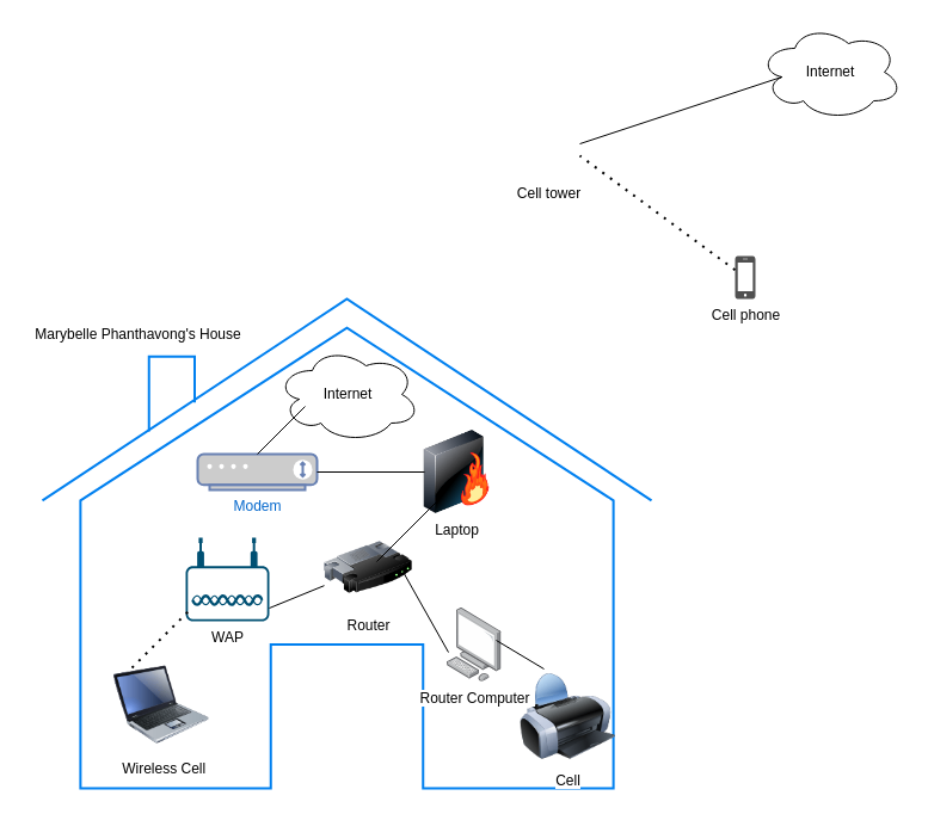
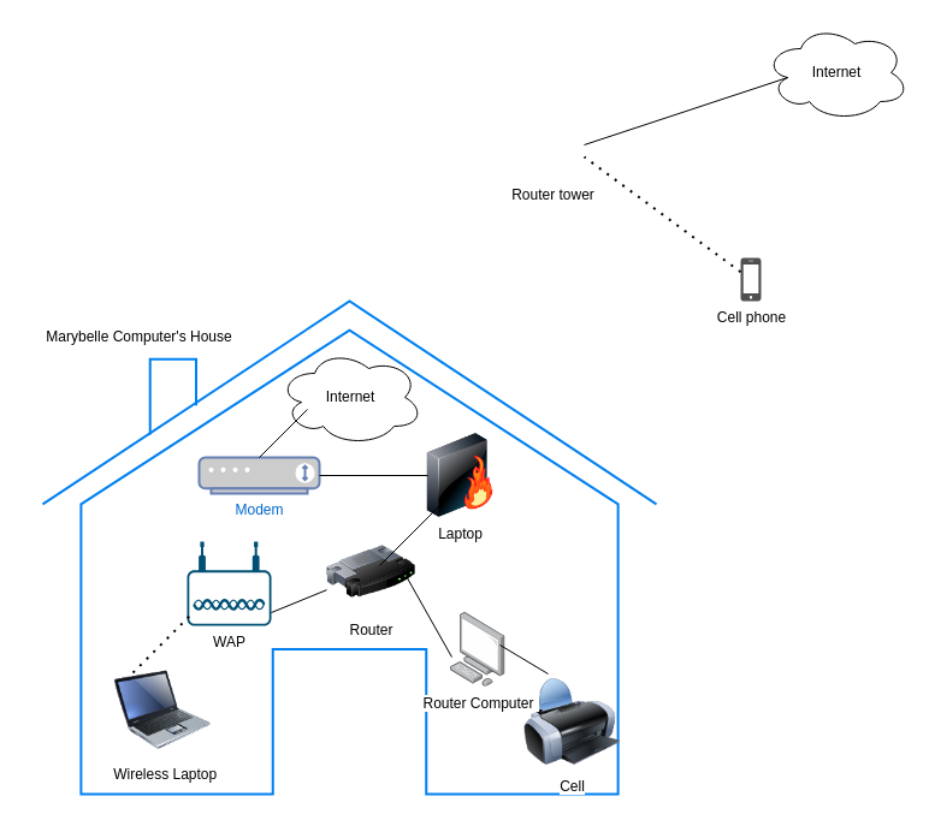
- <mxCell id="20" value="Cell tower" style="shape=image;html=1;verticalAlign=top;verticalLabelPosition=bottom;labelBackgroundColor=#ffffff;imageAspect=0;aspect=fixed;image=https://cdn2.iconfinder.com/data/icons/mobile-smart-phone/64/mobile_cell_tower_connection_3g_4g_5g-128.png" vertex="1" parent="1"><mxGeometry x="395" y="20" width="128" height="128" as="geometry" /></mxCell>
+ <mxCell id="20" value="Router tower" style="shape=image;html=1;verticalAlign=top;verticalLabelPosition=bottom;labelBackgroundColor=#ffffff;imageAspect=0;aspect=fixed;image=https://cdn2.iconfinder.com/data/icons/mobile-smart-phone/64/mobile_cell_tower_connection_3g_4g_5g-128.png" vertex="1" parent="1"><mxGeometry x="395" y="20" width="128" height="128" as="geometry" /></mxCell>
- <mxCell id="18" value="Marybelle Phanthavong's House" style="text;html=1;align=center;verticalAlign=middle;resizable=0;points=[];autosize=1;strokeColor=none;" vertex="1" parent="1"><mxGeometry x="20" y="270" width="190" height="20" as="geometry" /></mxCell>
+ <mxCell id="18" value="Marybelle Computer's House" style="text;html=1;align=center;verticalAlign=middle;resizable=0;points=[];autosize=1;strokeColor=none;" vertex="1" parent="1"><mxGeometry x="20" y="270" width="190" height="20" as="geometry" /></mxCell>
- <mxCell id="6" value="&amp;nbsp;Wireless Cell" style="image;html=1;image=img/lib/clip_art/computers/Laptop_128x128.png" vertex="1" parent="1"><mxGeometry x="95" y="550" width="80" height="80" as="geometry" /></mxCell>
+ <mxCell id="6" value="&amp;nbsp;Wireless Laptop" style="image;html=1;image=img/lib/clip_art/computers/Laptop_128x128.png" vertex="1" parent="1"><mxGeometry x="95" y="550" width="80" height="80" as="geometry" /></mxCell>
